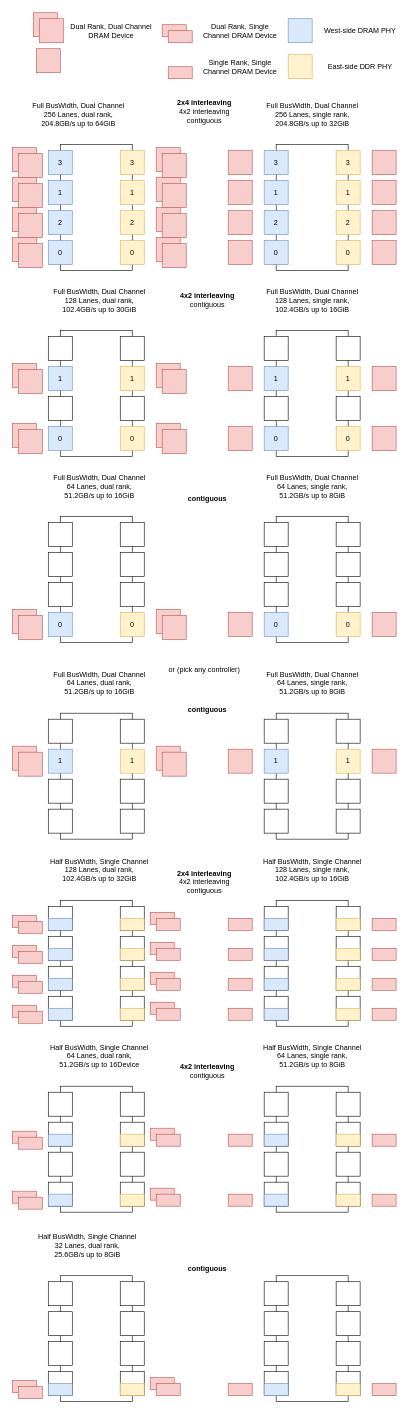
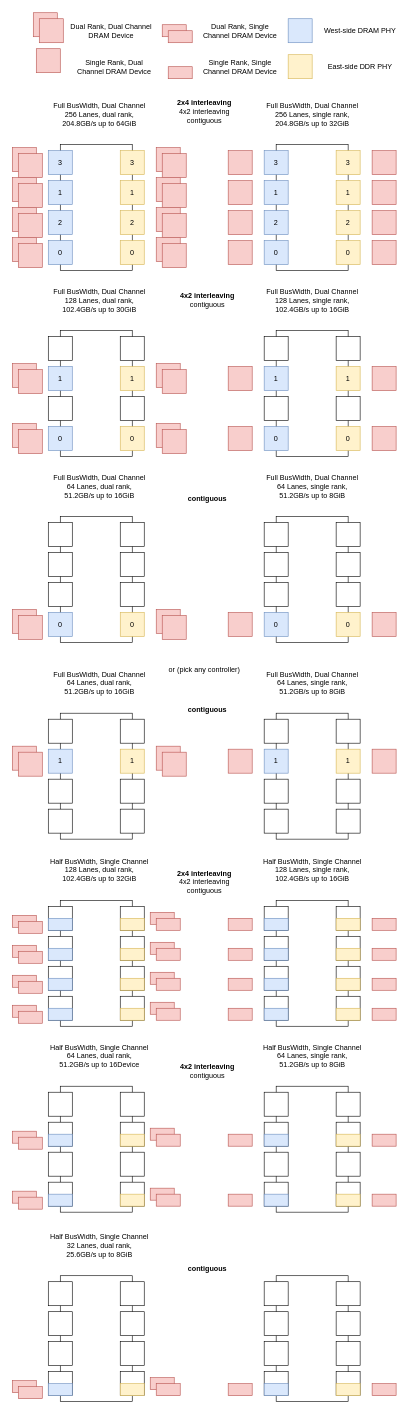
+ <mxCell id="269" value="Single Rank, Dual Channel DRAM Device" style="text;html=1;strokeColor=none;fillColor=none;align=center;verticalAlign=middle;whiteSpace=wrap;rounded=0;" parent="1" vertex="1"><mxGeometry x="120" y="90" width="140" height="40" as="geometry" /></mxCell>
- <mxCell id="19" value="Full BusWidth, Dual Channel&lt;br&gt;256 Lanes, dual rank, &lt;br&gt;204.8GB/s up to 64GiB" style="text;html=1;align=center;verticalAlign=middle;resizable=0;points=[];autosize=1;strokeColor=none;fillColor=none;" parent="1" vertex="1"><mxGeometry x="40" y="160" width="180" height="60" as="geometry" /></mxCell>
+ <mxCell id="19" value="Full BusWidth, Dual Channel&lt;br&gt;256 Lanes, dual rank, &lt;br&gt;204.8GB/s up to 64GiB" style="text;html=1;align=center;verticalAlign=middle;resizable=0;points=[];autosize=1;strokeColor=none;fillColor=none;" parent="1" vertex="1"><mxGeometry x="75" y="160" width="180" height="60" as="geometry" /></mxCell>
- <mxCell id="223" value="Half BusWidth, Single Channel&lt;br&gt;32 Lanes, dual rank, &lt;br&gt;25.6GB/s up to 8GiB" style="text;html=1;align=center;verticalAlign=middle;resizable=0;points=[];autosize=1;strokeColor=none;fillColor=none;" parent="1" vertex="1"><mxGeometry x="50" y="2046" width="190" height="60" as="geometry" /></mxCell>
+ <mxCell id="223" value="Half BusWidth, Single Channel&lt;br&gt;32 Lanes, dual rank, &lt;br&gt;25.6GB/s up to 8GiB" style="text;html=1;align=center;verticalAlign=middle;resizable=0;points=[];autosize=1;strokeColor=none;fillColor=none;" parent="1" vertex="1"><mxGeometry x="70" y="2046" width="190" height="60" as="geometry" /></mxCell>
